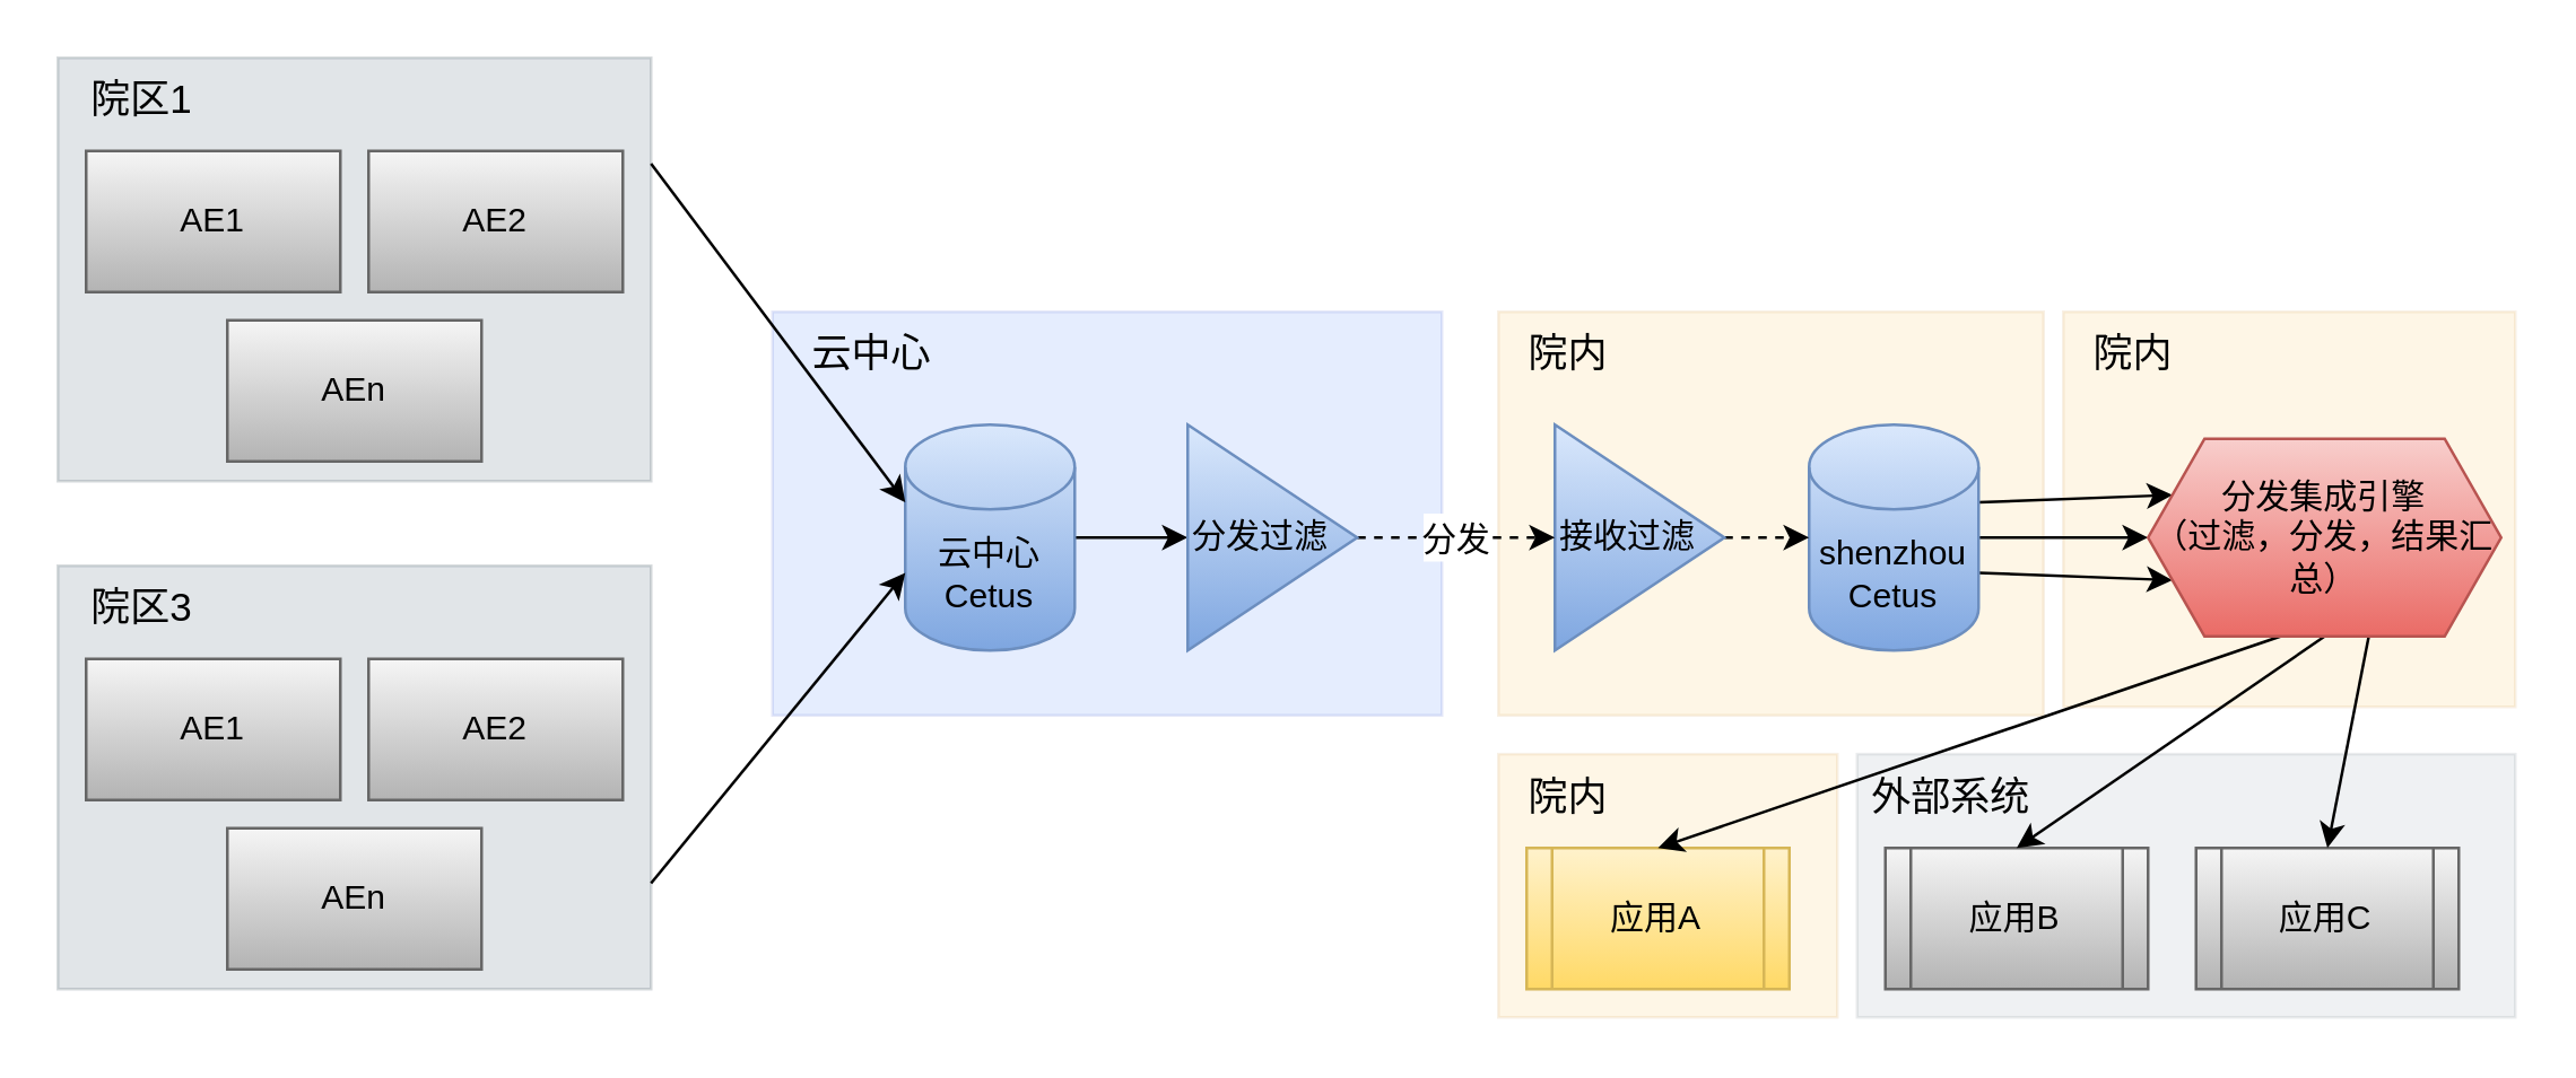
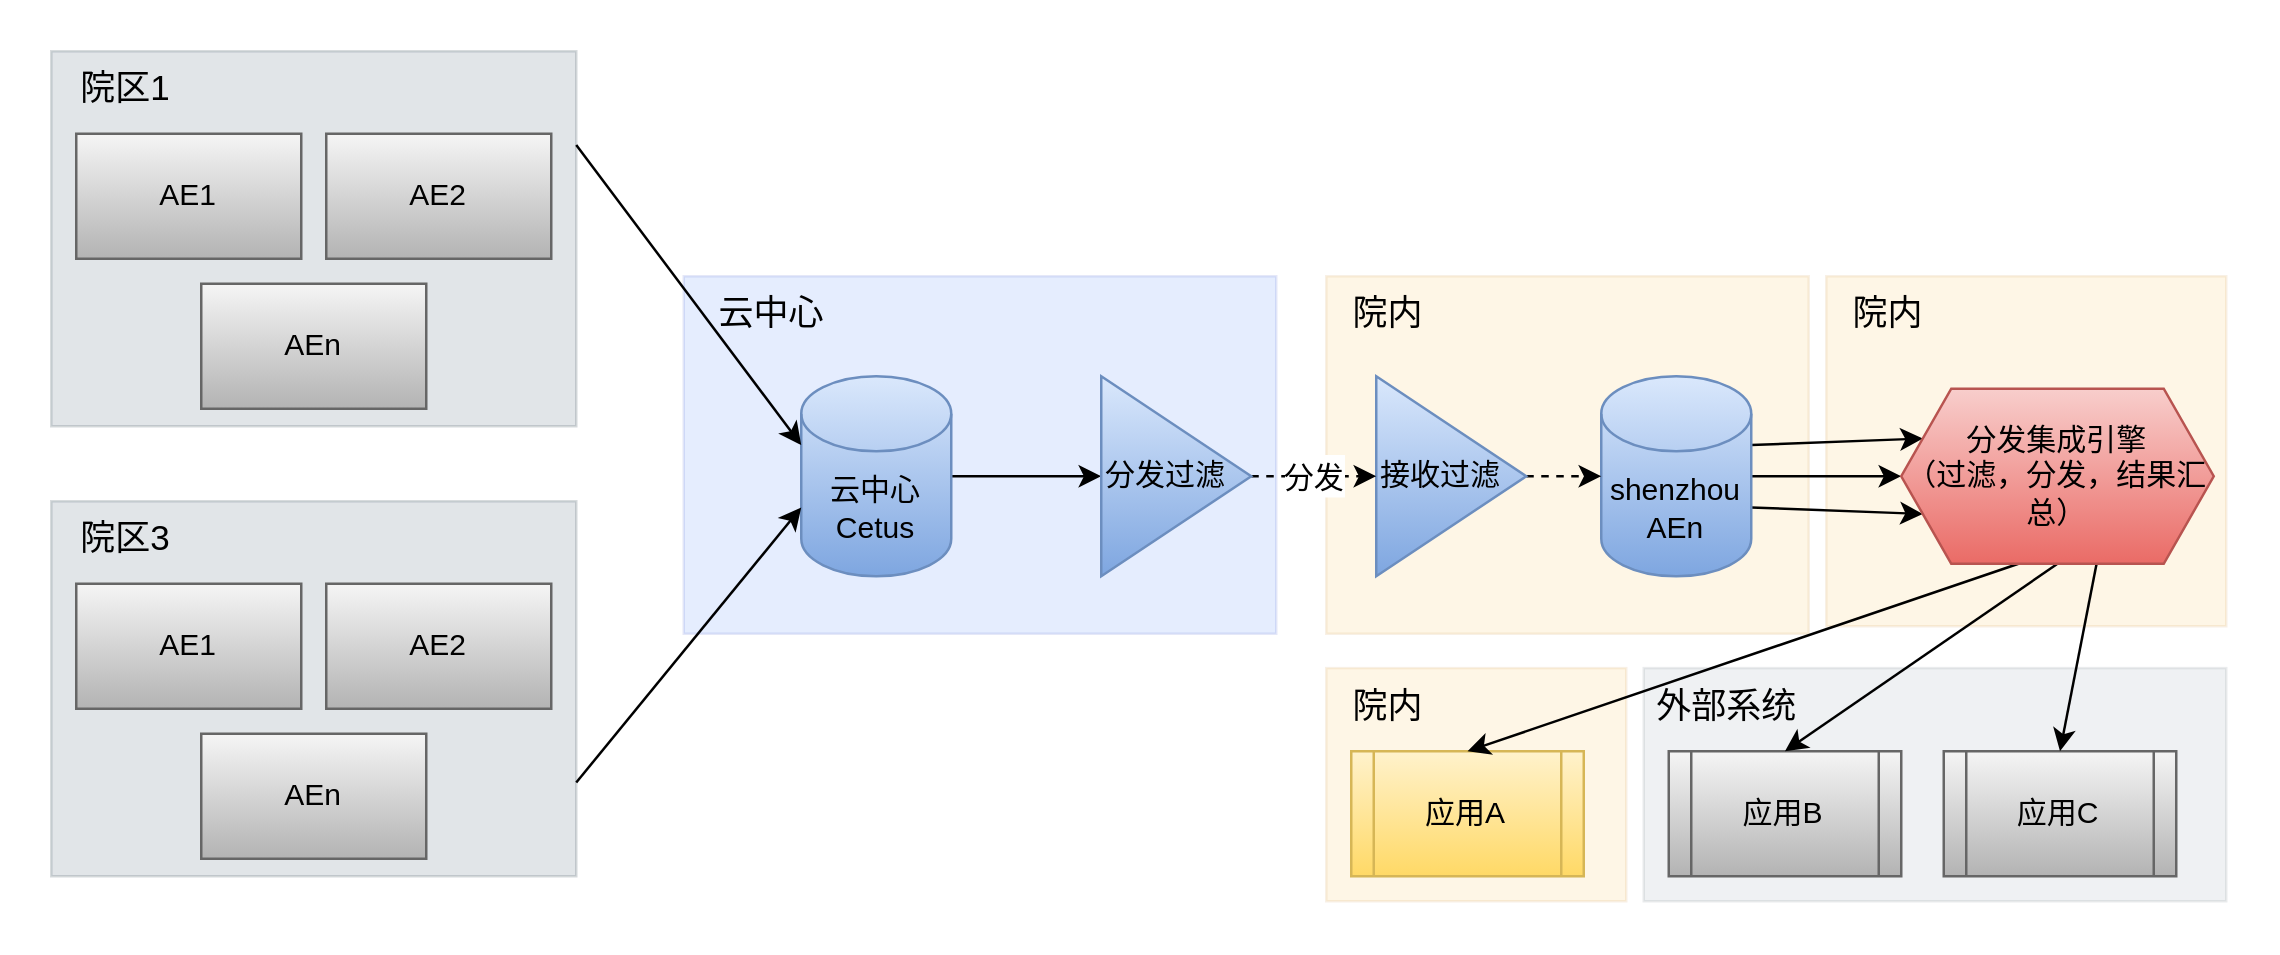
- <mxCell id="41" value="分发过滤" style="triangle;whiteSpace=wrap;html=1;align=left;fillColor=#dae8fc;gradientColor=#7ea6e0;strokeColor=#6c8ebf;" vertex="1" parent="1"><mxGeometry x="420" y="150" width="60" height="80" as="geometry" /></mxCell>
+ <mxCell id="41" value="分发过滤" style="triangle;whiteSpace=wrap;html=1;align=left;fillColor=#dae8fc;gradientColor=#7ea6e0;strokeColor=#6c8ebf;" vertex="1" parent="1"><mxGeometry x="440" y="150" width="60" height="80" as="geometry" /></mxCell>
- <mxCell id="12" value="shenzhou&lt;br&gt;Cetus" style="shape=cylinder3;whiteSpace=wrap;html=1;boundedLbl=1;backgroundOutline=1;size=15;fillColor=#dae8fc;gradientColor=#7ea6e0;strokeColor=#6c8ebf;" parent="1" vertex="1"><mxGeometry x="640" y="150" width="60" height="80" as="geometry" /></mxCell>
+ <mxCell id="12" value="shenzhou&lt;br&gt;AEn" style="shape=cylinder3;whiteSpace=wrap;html=1;boundedLbl=1;backgroundOutline=1;size=15;fillColor=#dae8fc;gradientColor=#7ea6e0;strokeColor=#6c8ebf;" parent="1" vertex="1"><mxGeometry x="640" y="150" width="60" height="80" as="geometry" /></mxCell>
